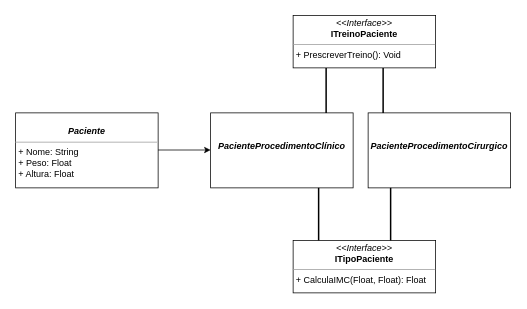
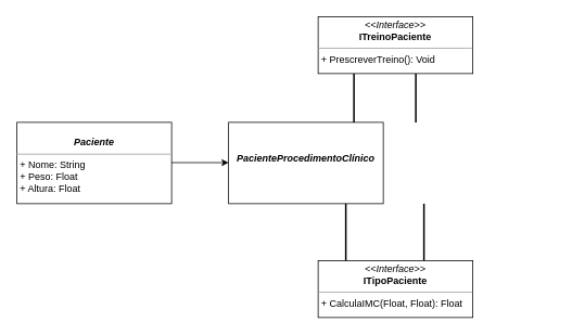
- <mxCell id="5" value="&lt;p style=&quot;margin:0px;margin-top:4px;text-align:center;&quot;&gt;&lt;br&gt;&lt;b&gt;&lt;i&gt;&lt;br&gt;&lt;/i&gt;&lt;/b&gt;&lt;/p&gt;&lt;p style=&quot;margin:0px;margin-top:4px;text-align:center;&quot;&gt;&lt;b&gt;&lt;i&gt;PacienteProcedimentoCirurgico&lt;/i&gt;&lt;/b&gt;&lt;/p&gt;&lt;p style=&quot;margin:0px;margin-top:4px;text-align:center;&quot;&gt;&lt;/p&gt;&lt;p style=&quot;margin:0px;margin-left:4px;&quot;&gt;&lt;br&gt;&lt;/p&gt;" style="verticalAlign=top;align=left;overflow=fill;fontSize=12;fontFamily=Helvetica;html=1;" vertex="1" parent="1"><mxGeometry x="490" y="150" width="190" height="100" as="geometry" /></mxCell>
